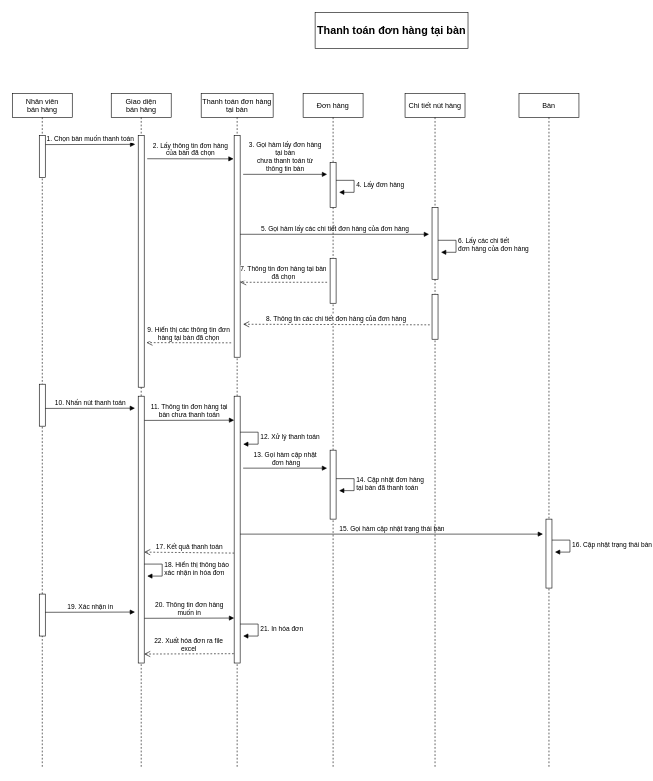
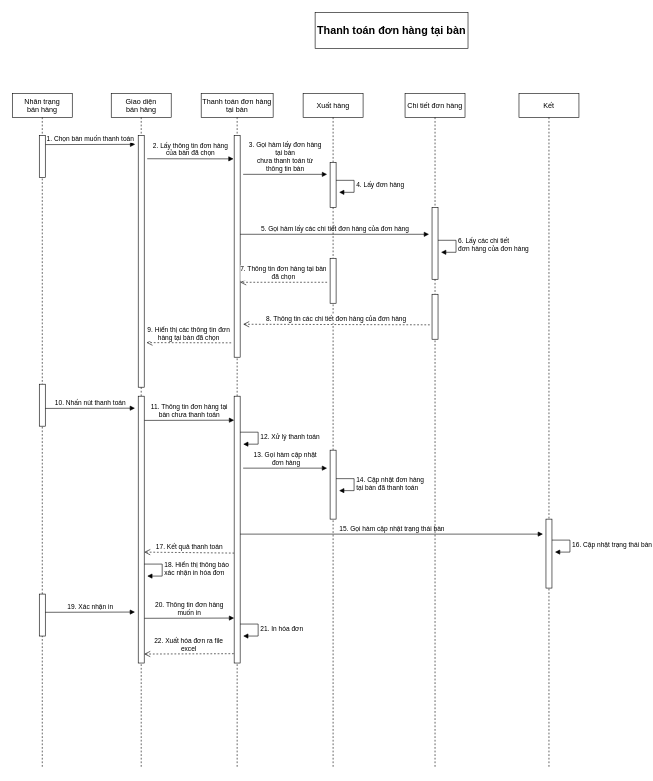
- <mxCell id="3" value="Nhân viên&#10;bán hàng" style="shape=umlLifeline;perimeter=lifelinePerimeter;container=1;collapsible=0;recursiveResize=0;rounded=0;shadow=0;strokeWidth=1;" parent="1" vertex="1"><mxGeometry x="20" y="155" width="100" height="1125" as="geometry" /></mxCell>
+ <mxCell id="3" value="Nhân trạng&#10;bán hàng" style="shape=umlLifeline;perimeter=lifelinePerimeter;container=1;collapsible=0;recursiveResize=0;rounded=0;shadow=0;strokeWidth=1;" parent="1" vertex="1"><mxGeometry x="20" y="155" width="100" height="1125" as="geometry" /></mxCell>
- <mxCell id="24" value="Đơn hàng" style="shape=umlLifeline;perimeter=lifelinePerimeter;container=1;collapsible=0;recursiveResize=0;rounded=0;shadow=0;strokeWidth=1;" parent="1" vertex="1"><mxGeometry x="505" y="155" width="100" height="1125" as="geometry" /></mxCell>
+ <mxCell id="24" value="Xuất hàng" style="shape=umlLifeline;perimeter=lifelinePerimeter;container=1;collapsible=0;recursiveResize=0;rounded=0;shadow=0;strokeWidth=1;" parent="1" vertex="1"><mxGeometry x="505" y="155" width="100" height="1125" as="geometry" /></mxCell>
- <mxCell id="31" value="Chi tiết nút hàng" style="shape=umlLifeline;perimeter=lifelinePerimeter;container=1;collapsible=0;recursiveResize=0;rounded=0;shadow=0;strokeWidth=1;" parent="1" vertex="1"><mxGeometry x="675" y="155" width="100" height="1125" as="geometry" /></mxCell>
+ <mxCell id="31" value="Chi tiết đơn hàng" style="shape=umlLifeline;perimeter=lifelinePerimeter;container=1;collapsible=0;recursiveResize=0;rounded=0;shadow=0;strokeWidth=1;" parent="1" vertex="1"><mxGeometry x="675" y="155" width="100" height="1125" as="geometry" /></mxCell>
- <mxCell id="40" value="Bàn" style="shape=umlLifeline;perimeter=lifelinePerimeter;container=1;collapsible=0;recursiveResize=0;rounded=0;shadow=0;strokeWidth=1;" vertex="1" parent="1"><mxGeometry x="865" y="155" width="100" height="1125" as="geometry" /></mxCell>
+ <mxCell id="40" value="Kết" style="shape=umlLifeline;perimeter=lifelinePerimeter;container=1;collapsible=0;recursiveResize=0;rounded=0;shadow=0;strokeWidth=1;" vertex="1" parent="1"><mxGeometry x="865" y="155" width="100" height="1125" as="geometry" /></mxCell>
